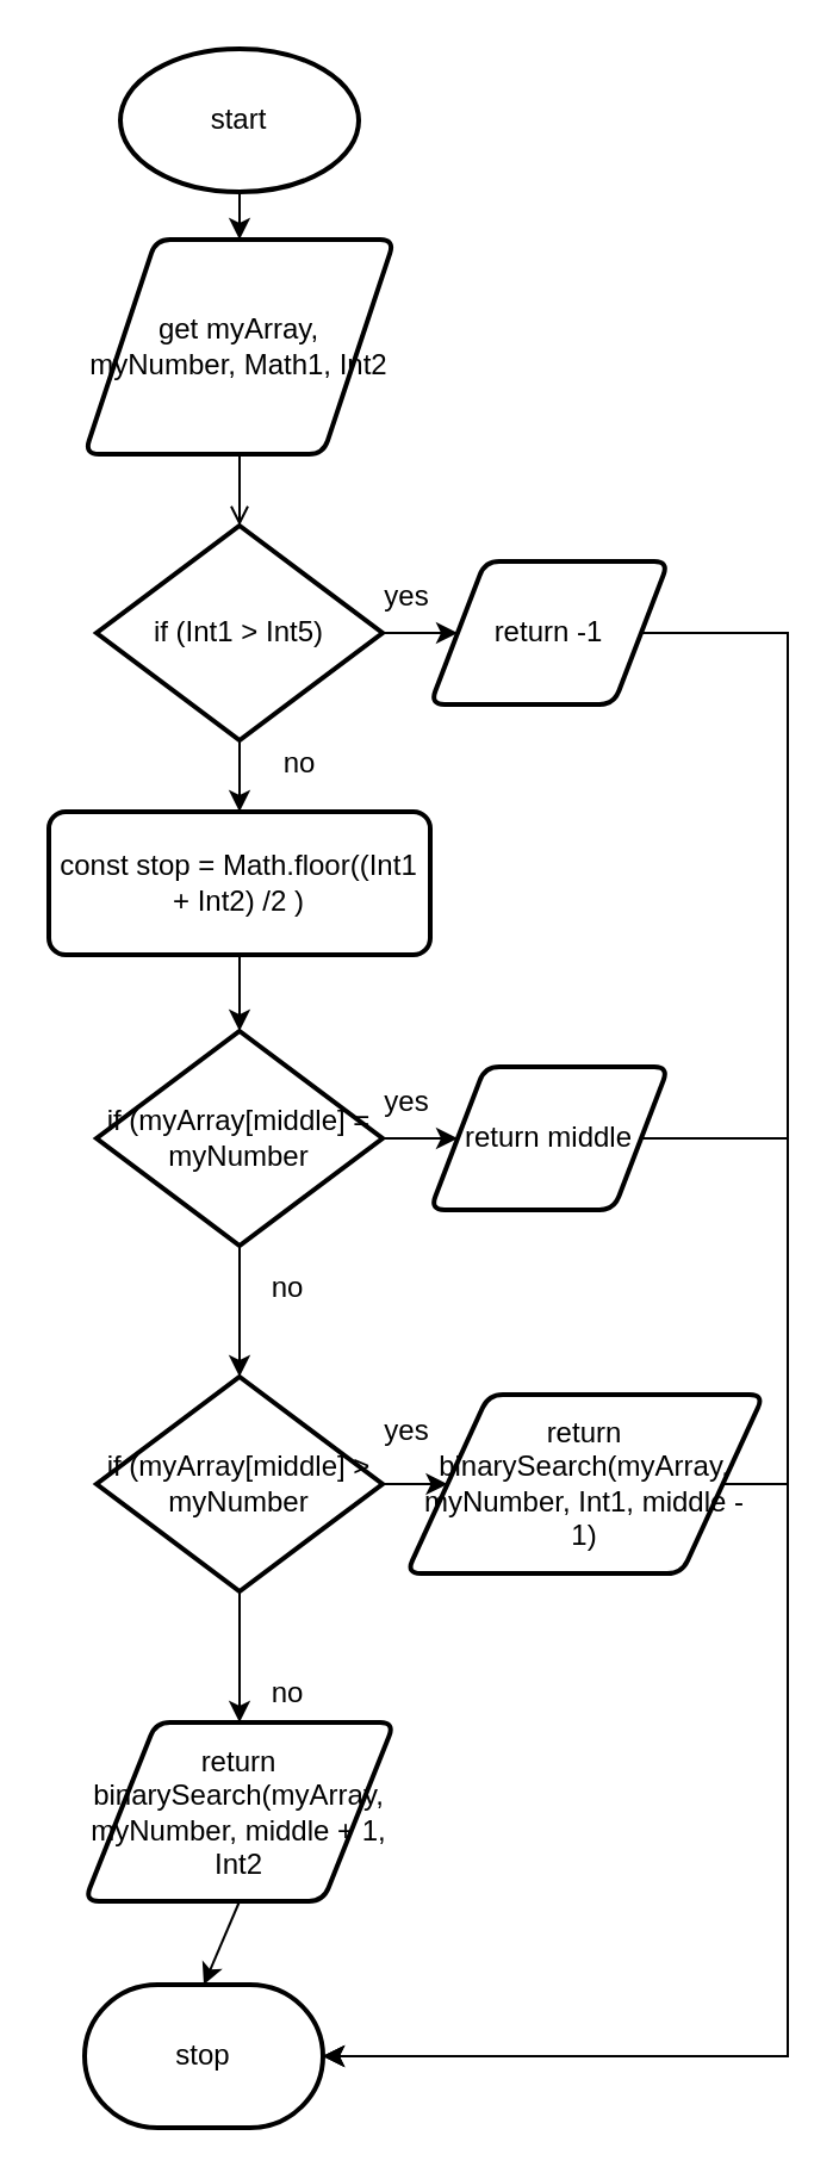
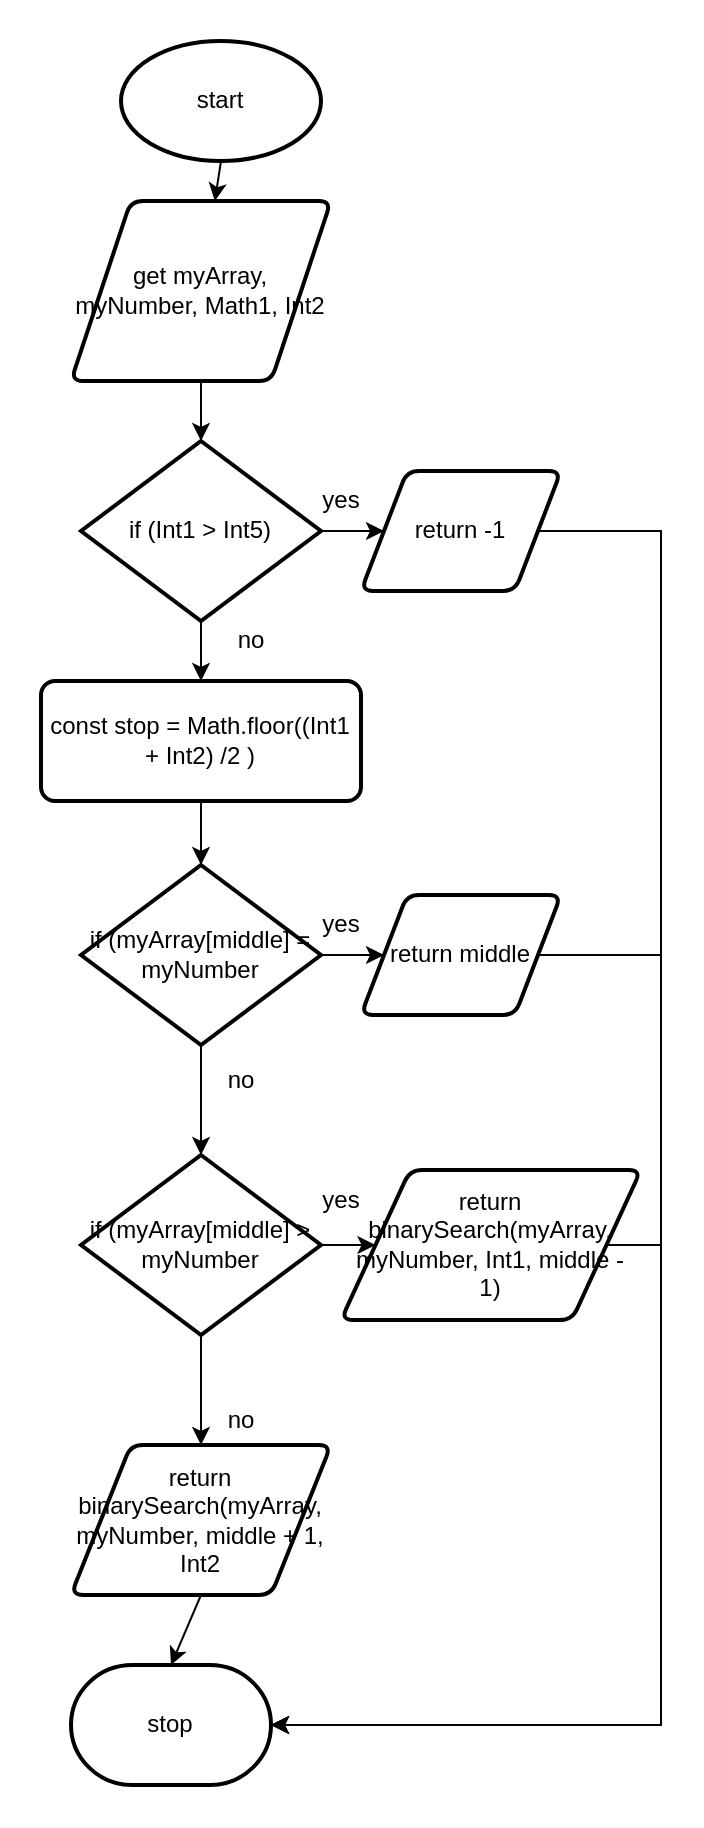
- <mxCell id="3" value="start" style="strokeWidth=2;html=1;shape=mxgraph.flowchart.start_1;whiteSpace=wrap;" parent="1" vertex="1"><mxGeometry x="50" y="20" width="100" height="60" as="geometry" /></mxCell>
+ <mxCell id="3" value="start" style="strokeWidth=2;html=1;shape=mxgraph.flowchart.start_1;whiteSpace=wrap;" parent="1" vertex="1"><mxGeometry x="60" y="20" width="100" height="60" as="geometry" /></mxCell>
- <mxCell id="5" style="edgeStyle=none;html=1;exitX=0.5;exitY=1;exitDx=0;exitDy=0;entryX=0.5;entryY=0;entryDx=0;entryDy=0;entryPerimeter=0;endArrow=open;" parent="1" source="6" target="9" edge="1"><mxGeometry relative="1" as="geometry" /></mxCell>
+ <mxCell id="5" style="edgeStyle=none;html=1;exitX=0.5;exitY=1;exitDx=0;exitDy=0;entryX=0.5;entryY=0;entryDx=0;entryDy=0;entryPerimeter=0;" parent="1" source="6" target="9" edge="1"><mxGeometry relative="1" as="geometry" /></mxCell>
